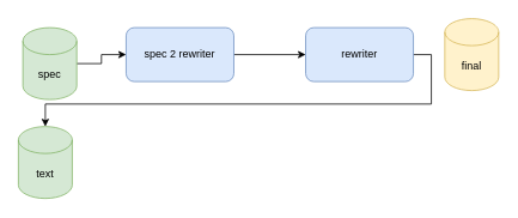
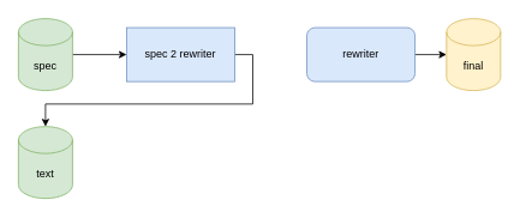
- <mxCell id="6" value="spec 2 rewriter" style="rounded=1;whiteSpace=wrap;html=1;fillColor=#dae8fc;strokeColor=#6c8ebf;" vertex="1" parent="1"><mxGeometry x="140" y="30" width="120" height="60" as="geometry" /></mxCell>
+ <mxCell id="6" value="spec 2 rewriter" style="whiteSpace=wrap;html=1;fillColor=#dae8fc;strokeColor=#6c8ebf;rounded=0;" vertex="1" parent="1"><mxGeometry x="140" y="30" width="120" height="60" as="geometry" /></mxCell>
- <mxCell id="5" style="edgeStyle=orthogonalEdgeStyle;rounded=0;orthogonalLoop=1;jettySize=auto;html=1;exitX=1;exitY=0.5;exitDx=0;exitDy=0;entryX=0;entryY=0.5;entryDx=0;entryDy=0;" edge="1" parent="1" source="6" target="8"><mxGeometry relative="1" as="geometry" /></mxCell>
+ <mxCell id="5" style="edgeStyle=orthogonalEdgeStyle;rounded=0;orthogonalLoop=1;jettySize=auto;html=1;exitX=1;exitY=0.5;exitDx=0;exitDy=0;" edge="1" parent="1" source="6" target="4"><mxGeometry relative="1" as="geometry" /></mxCell>
- <mxCell id="3" value="spec" style="shape=cylinder3;whiteSpace=wrap;html=1;boundedLbl=1;backgroundOutline=1;size=15;fillColor=#d5e8d4;strokeColor=#82b366;" vertex="1" parent="1"><mxGeometry x="25" y="30" width="60" height="80" as="geometry" /></mxCell>
+ <mxCell id="3" value="spec" style="shape=cylinder3;whiteSpace=wrap;html=1;boundedLbl=1;backgroundOutline=1;size=15;fillColor=#d5e8d4;strokeColor=#82b366;" vertex="1" parent="1"><mxGeometry x="20" y="20" width="60" height="80" as="geometry" /></mxCell>
- <mxCell id="7" style="edgeStyle=orthogonalEdgeStyle;rounded=0;orthogonalLoop=1;jettySize=auto;html=1;exitX=1;exitY=0.5;exitDx=0;exitDy=0;" edge="1" parent="1" source="8" target="4"><mxGeometry relative="1" as="geometry" /></mxCell>
+ <mxCell id="7" style="edgeStyle=orthogonalEdgeStyle;rounded=0;orthogonalLoop=1;jettySize=auto;html=1;exitX=1;exitY=0.5;exitDx=0;exitDy=0;entryX=0;entryY=0.5;entryDx=0;entryDy=0;entryPerimeter=0;" edge="1" parent="1" source="8" target="9"><mxGeometry relative="1" as="geometry" /></mxCell>
